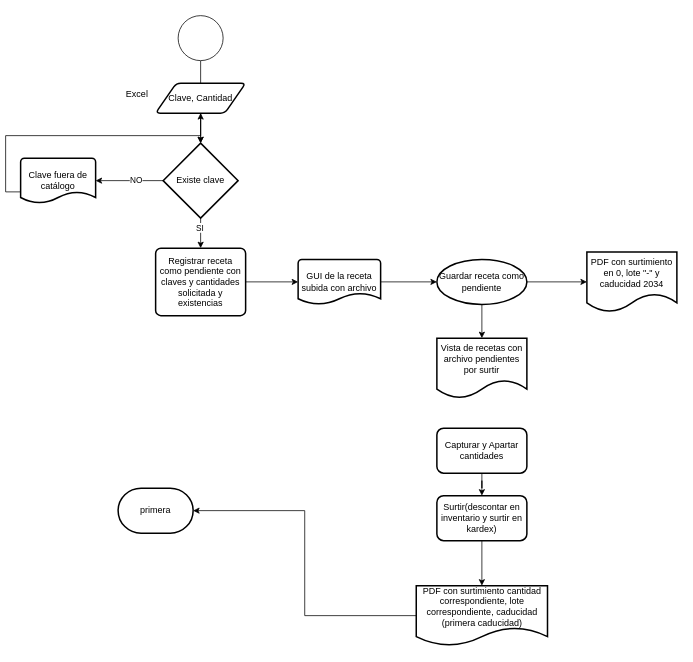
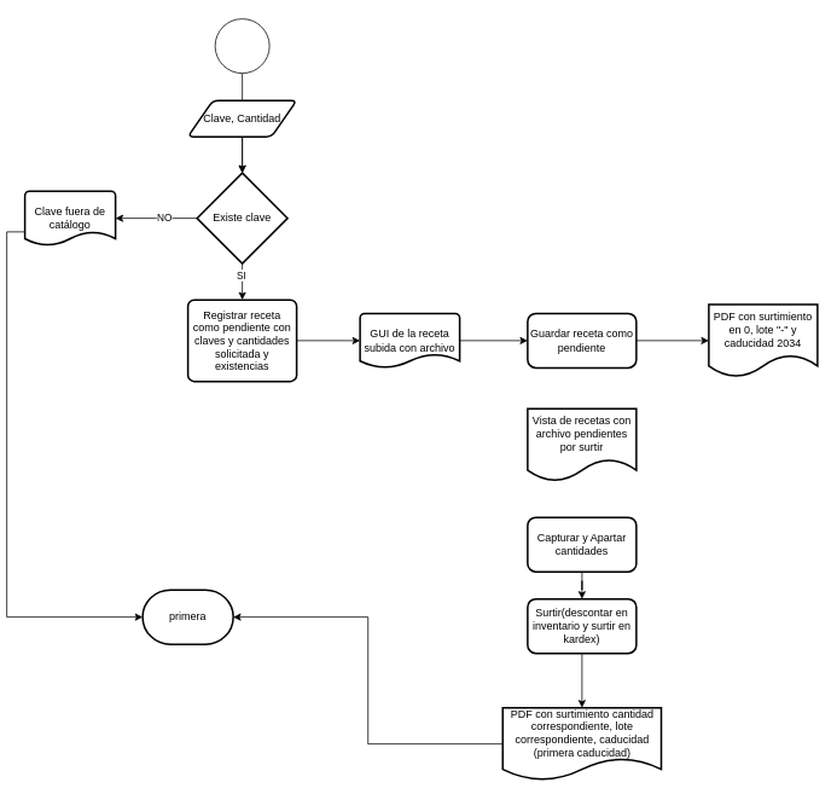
- <mxCell id="30" value="Excel" style="text;html=1;align=center;verticalAlign=middle;resizable=0;points=[];autosize=1;strokeColor=none;fillColor=none;" vertex="1" parent="1"><mxGeometry x="150" y="110" width="50" height="30" as="geometry" /></mxCell>
- <mxCell id="28" style="edgeStyle=orthogonalEdgeStyle;rounded=0;orthogonalLoop=1;jettySize=auto;html=1;exitX=0;exitY=0.75;exitDx=0;exitDy=0;exitPerimeter=0;" edge="1" parent="1" source="11" target="5"><mxGeometry relative="1" as="geometry" /></mxCell>
+ <mxCell id="28" style="edgeStyle=orthogonalEdgeStyle;rounded=0;orthogonalLoop=1;jettySize=auto;html=1;exitX=0;exitY=0.75;exitDx=0;exitDy=0;exitPerimeter=0;entryX=0;entryY=0.5;entryDx=0;entryDy=0;entryPerimeter=0;" edge="1" parent="1" source="11" target="23"><mxGeometry relative="1" as="geometry" /></mxCell>
- <mxCell id="19" value="Guardar receta como pendiente" style="ellipse;whiteSpace=wrap;html=1;strokeWidth=2;" vertex="1" parent="1"><mxGeometry x="575" y="345" width="120" height="60" as="geometry" /></mxCell>
+ <mxCell id="19" value="Guardar receta como pendiente" style="rounded=1;whiteSpace=wrap;html=1;strokeWidth=2;" vertex="1" parent="1"><mxGeometry x="575" y="345" width="120" height="60" as="geometry" /></mxCell>
- <mxCell id="17" value="" style="edgeStyle=orthogonalEdgeStyle;rounded=0;orthogonalLoop=1;jettySize=auto;html=1;" edge="1" parent="1" source="19" target="20"><mxGeometry relative="1" as="geometry" /></mxCell>
